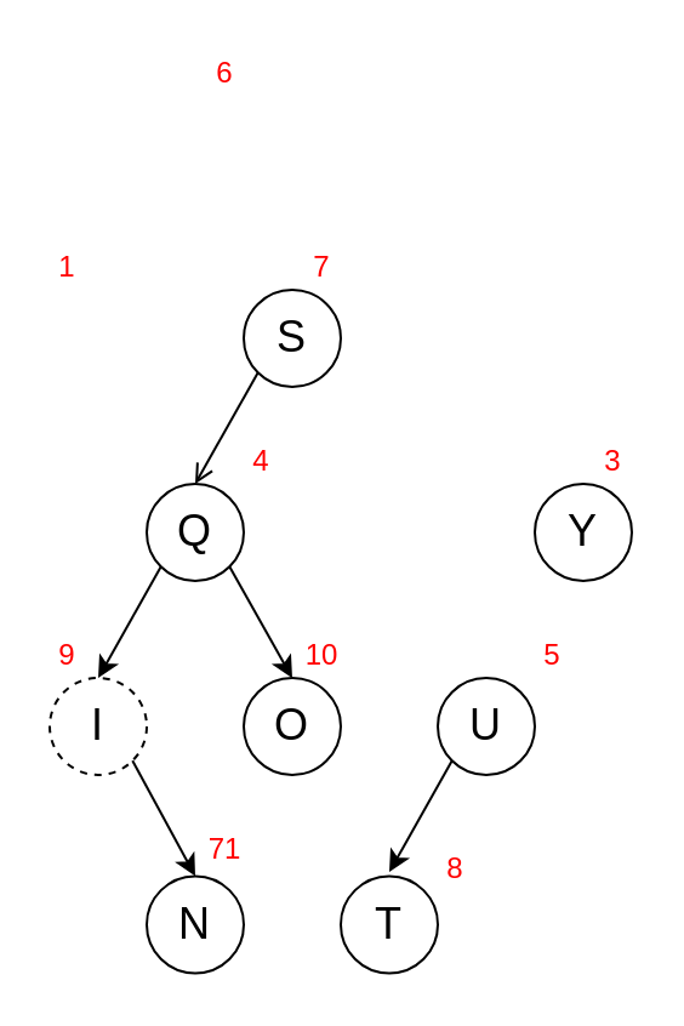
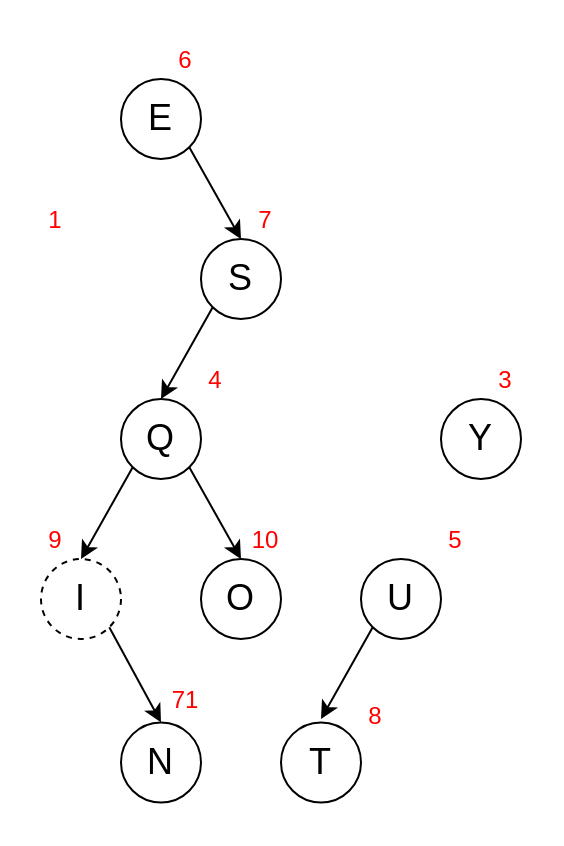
+ <mxCell id="2" value="&lt;font style=&quot;font-size: 18px&quot;&gt;E&lt;/font&gt;" style="ellipse;whiteSpace=wrap;html=1;aspect=fixed;" parent="1" vertex="1"><mxGeometry x="60" y="39" width="40" height="40" as="geometry" /></mxCell>
+ <mxCell id="4" value="" style="endArrow=classic;html=1;exitX=1;exitY=1;exitDx=0;exitDy=0;entryX=0.5;entryY=0;entryDx=0;entryDy=0;" parent="1" source="2" target="3" edge="1"><mxGeometry width="50" height="50" relative="1" as="geometry"><mxPoint x="100" y="79" as="sourcePoint" /><mxPoint x="140" y="119" as="targetPoint" /></mxGeometry></mxCell>
- <mxCell id="6" value="" style="endArrow=open;html=1;exitX=0;exitY=1;exitDx=0;exitDy=0;entryX=0.5;entryY=0;entryDx=0;entryDy=0;" parent="1" source="3" target="7" edge="1"><mxGeometry width="50" height="50" relative="1" as="geometry"><mxPoint x="110" y="159" as="sourcePoint" /><mxPoint x="90" y="179" as="targetPoint" /></mxGeometry></mxCell>
+ <mxCell id="6" value="" style="endArrow=classic;html=1;exitX=0;exitY=1;exitDx=0;exitDy=0;entryX=0.5;entryY=0;entryDx=0;entryDy=0;" parent="1" source="3" target="7" edge="1"><mxGeometry width="50" height="50" relative="1" as="geometry"><mxPoint x="110" y="159" as="sourcePoint" /><mxPoint x="90" y="179" as="targetPoint" /></mxGeometry></mxCell>
